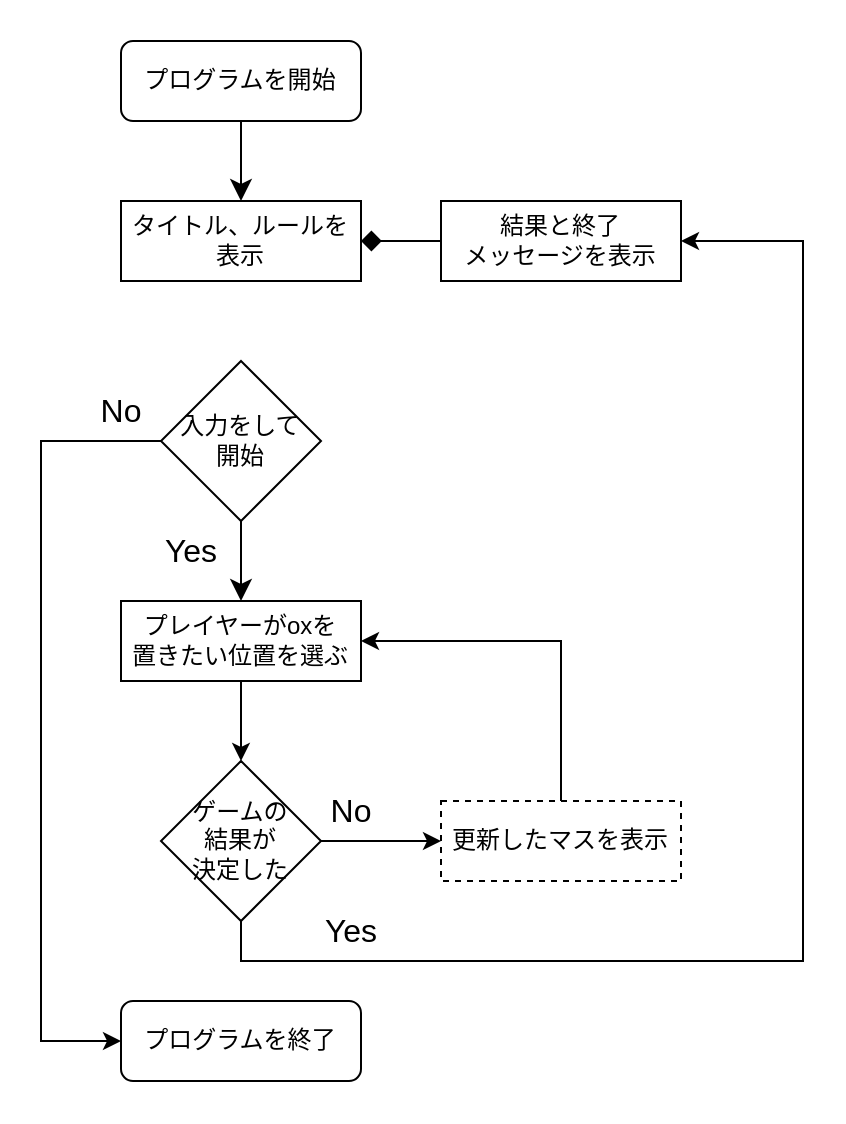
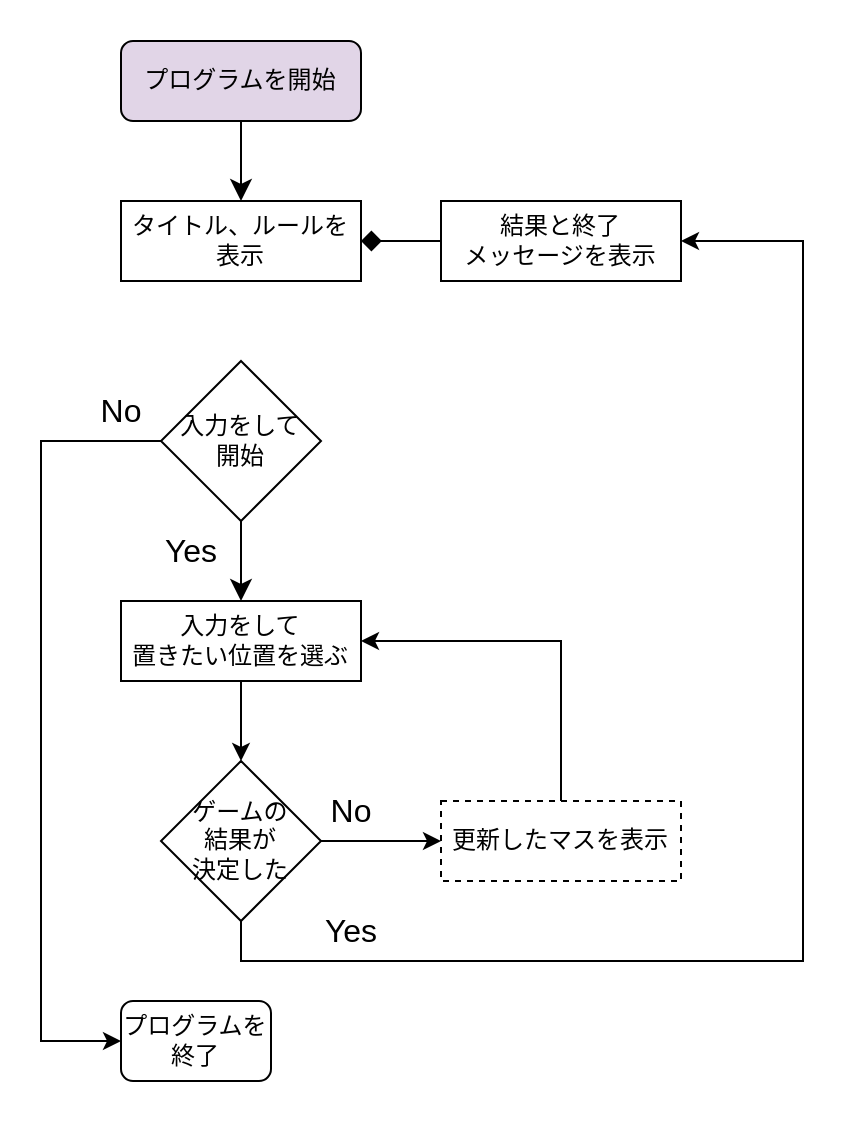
- <mxCell id="3" value="プログラムを開始" style="rounded=1;whiteSpace=wrap;html=1;fontSize=12;glass=0;strokeWidth=1;shadow=0;" parent="1" vertex="1"><mxGeometry x="60" y="20" width="120" height="40" as="geometry" /></mxCell>
+ <mxCell id="3" value="プログラムを開始" style="rounded=1;whiteSpace=wrap;html=1;fontSize=12;glass=0;strokeWidth=1;shadow=0;fillColor=#e1d5e7;" parent="1" vertex="1"><mxGeometry x="60" y="20" width="120" height="40" as="geometry" /></mxCell>
- <mxCell id="7" value="プレイヤーがoxを&lt;div&gt;置きたい位置を選ぶ&lt;/div&gt;" style="rounded=0;whiteSpace=wrap;html=1;" parent="1" vertex="1"><mxGeometry x="60" y="300" width="120" height="40" as="geometry" /></mxCell>
+ <mxCell id="7" value="入力をして&lt;div&gt;置きたい位置を選ぶ&lt;/div&gt;" style="rounded=0;whiteSpace=wrap;html=1;" parent="1" vertex="1"><mxGeometry x="60" y="300" width="120" height="40" as="geometry" /></mxCell>
- <mxCell id="4" value="プログラムを終了" style="rounded=1;whiteSpace=wrap;html=1;fontSize=12;glass=0;strokeWidth=1;shadow=0;" parent="1" vertex="1"><mxGeometry x="60" y="500" width="120" height="40" as="geometry" /></mxCell>
+ <mxCell id="4" value="プログラムを終了" style="rounded=1;whiteSpace=wrap;html=1;fontSize=12;glass=0;strokeWidth=1;shadow=0;" parent="1" vertex="1"><mxGeometry x="60" y="500" width="75" height="40" as="geometry" /></mxCell>
